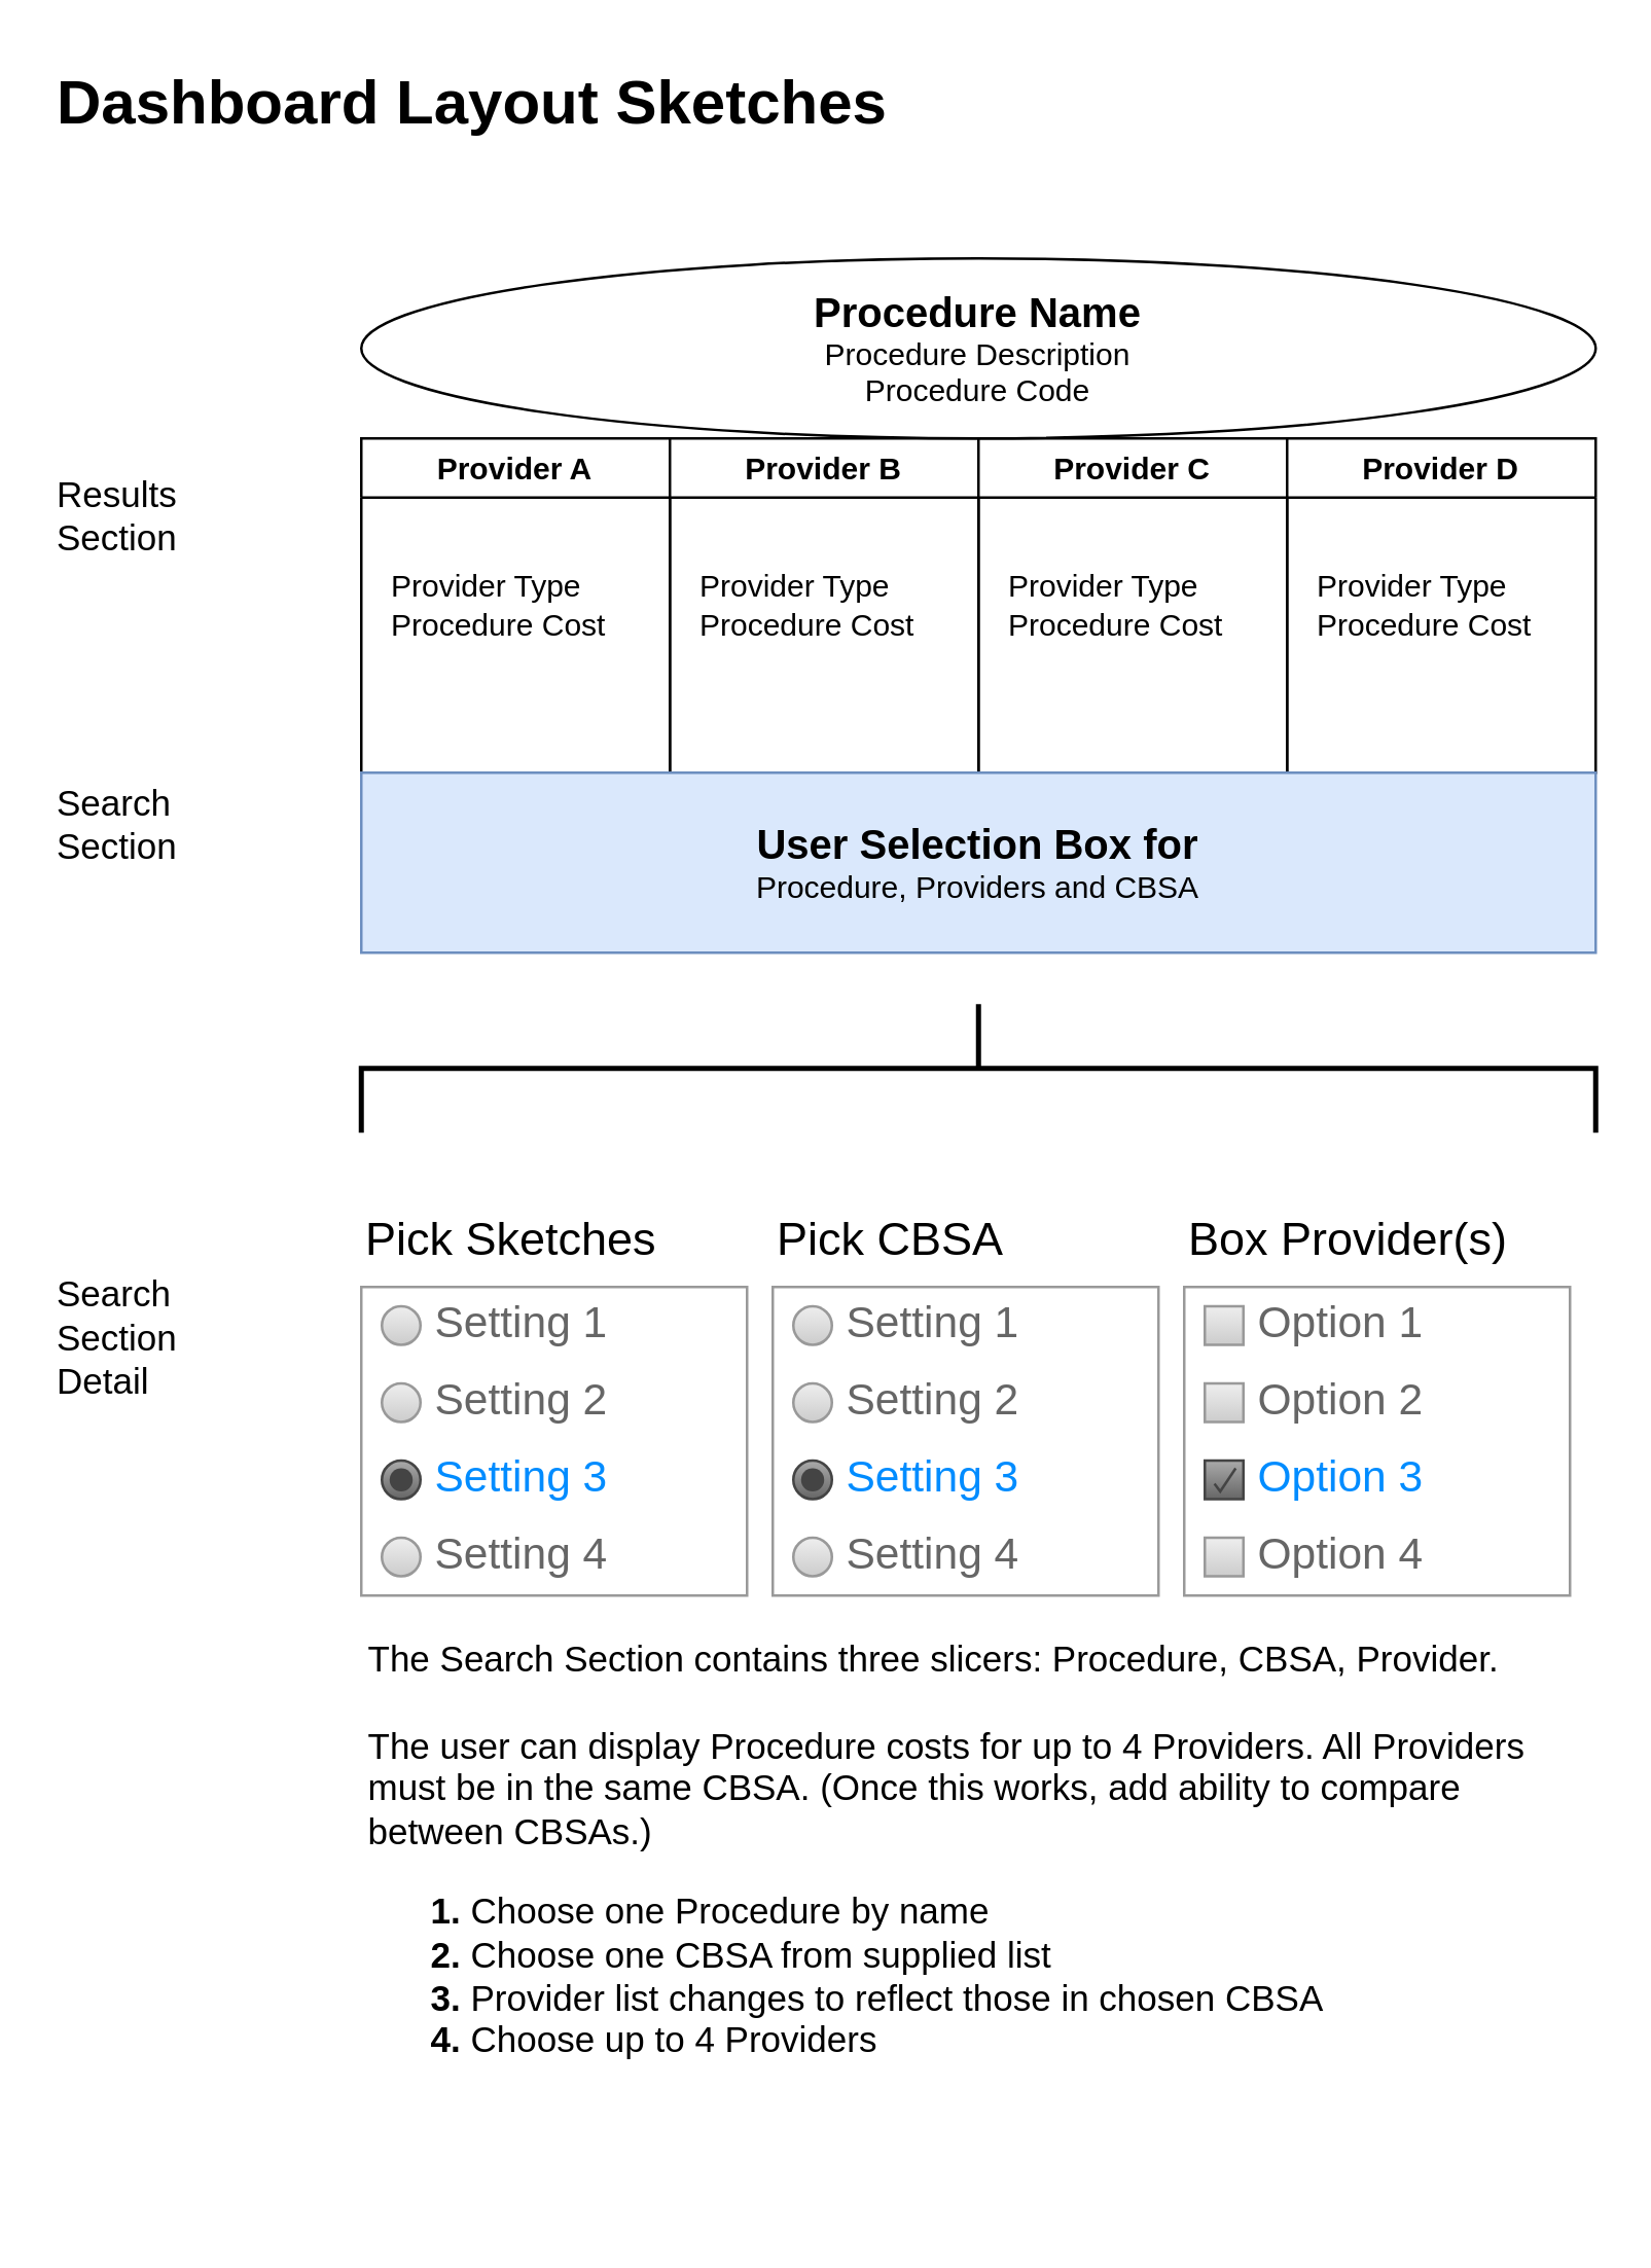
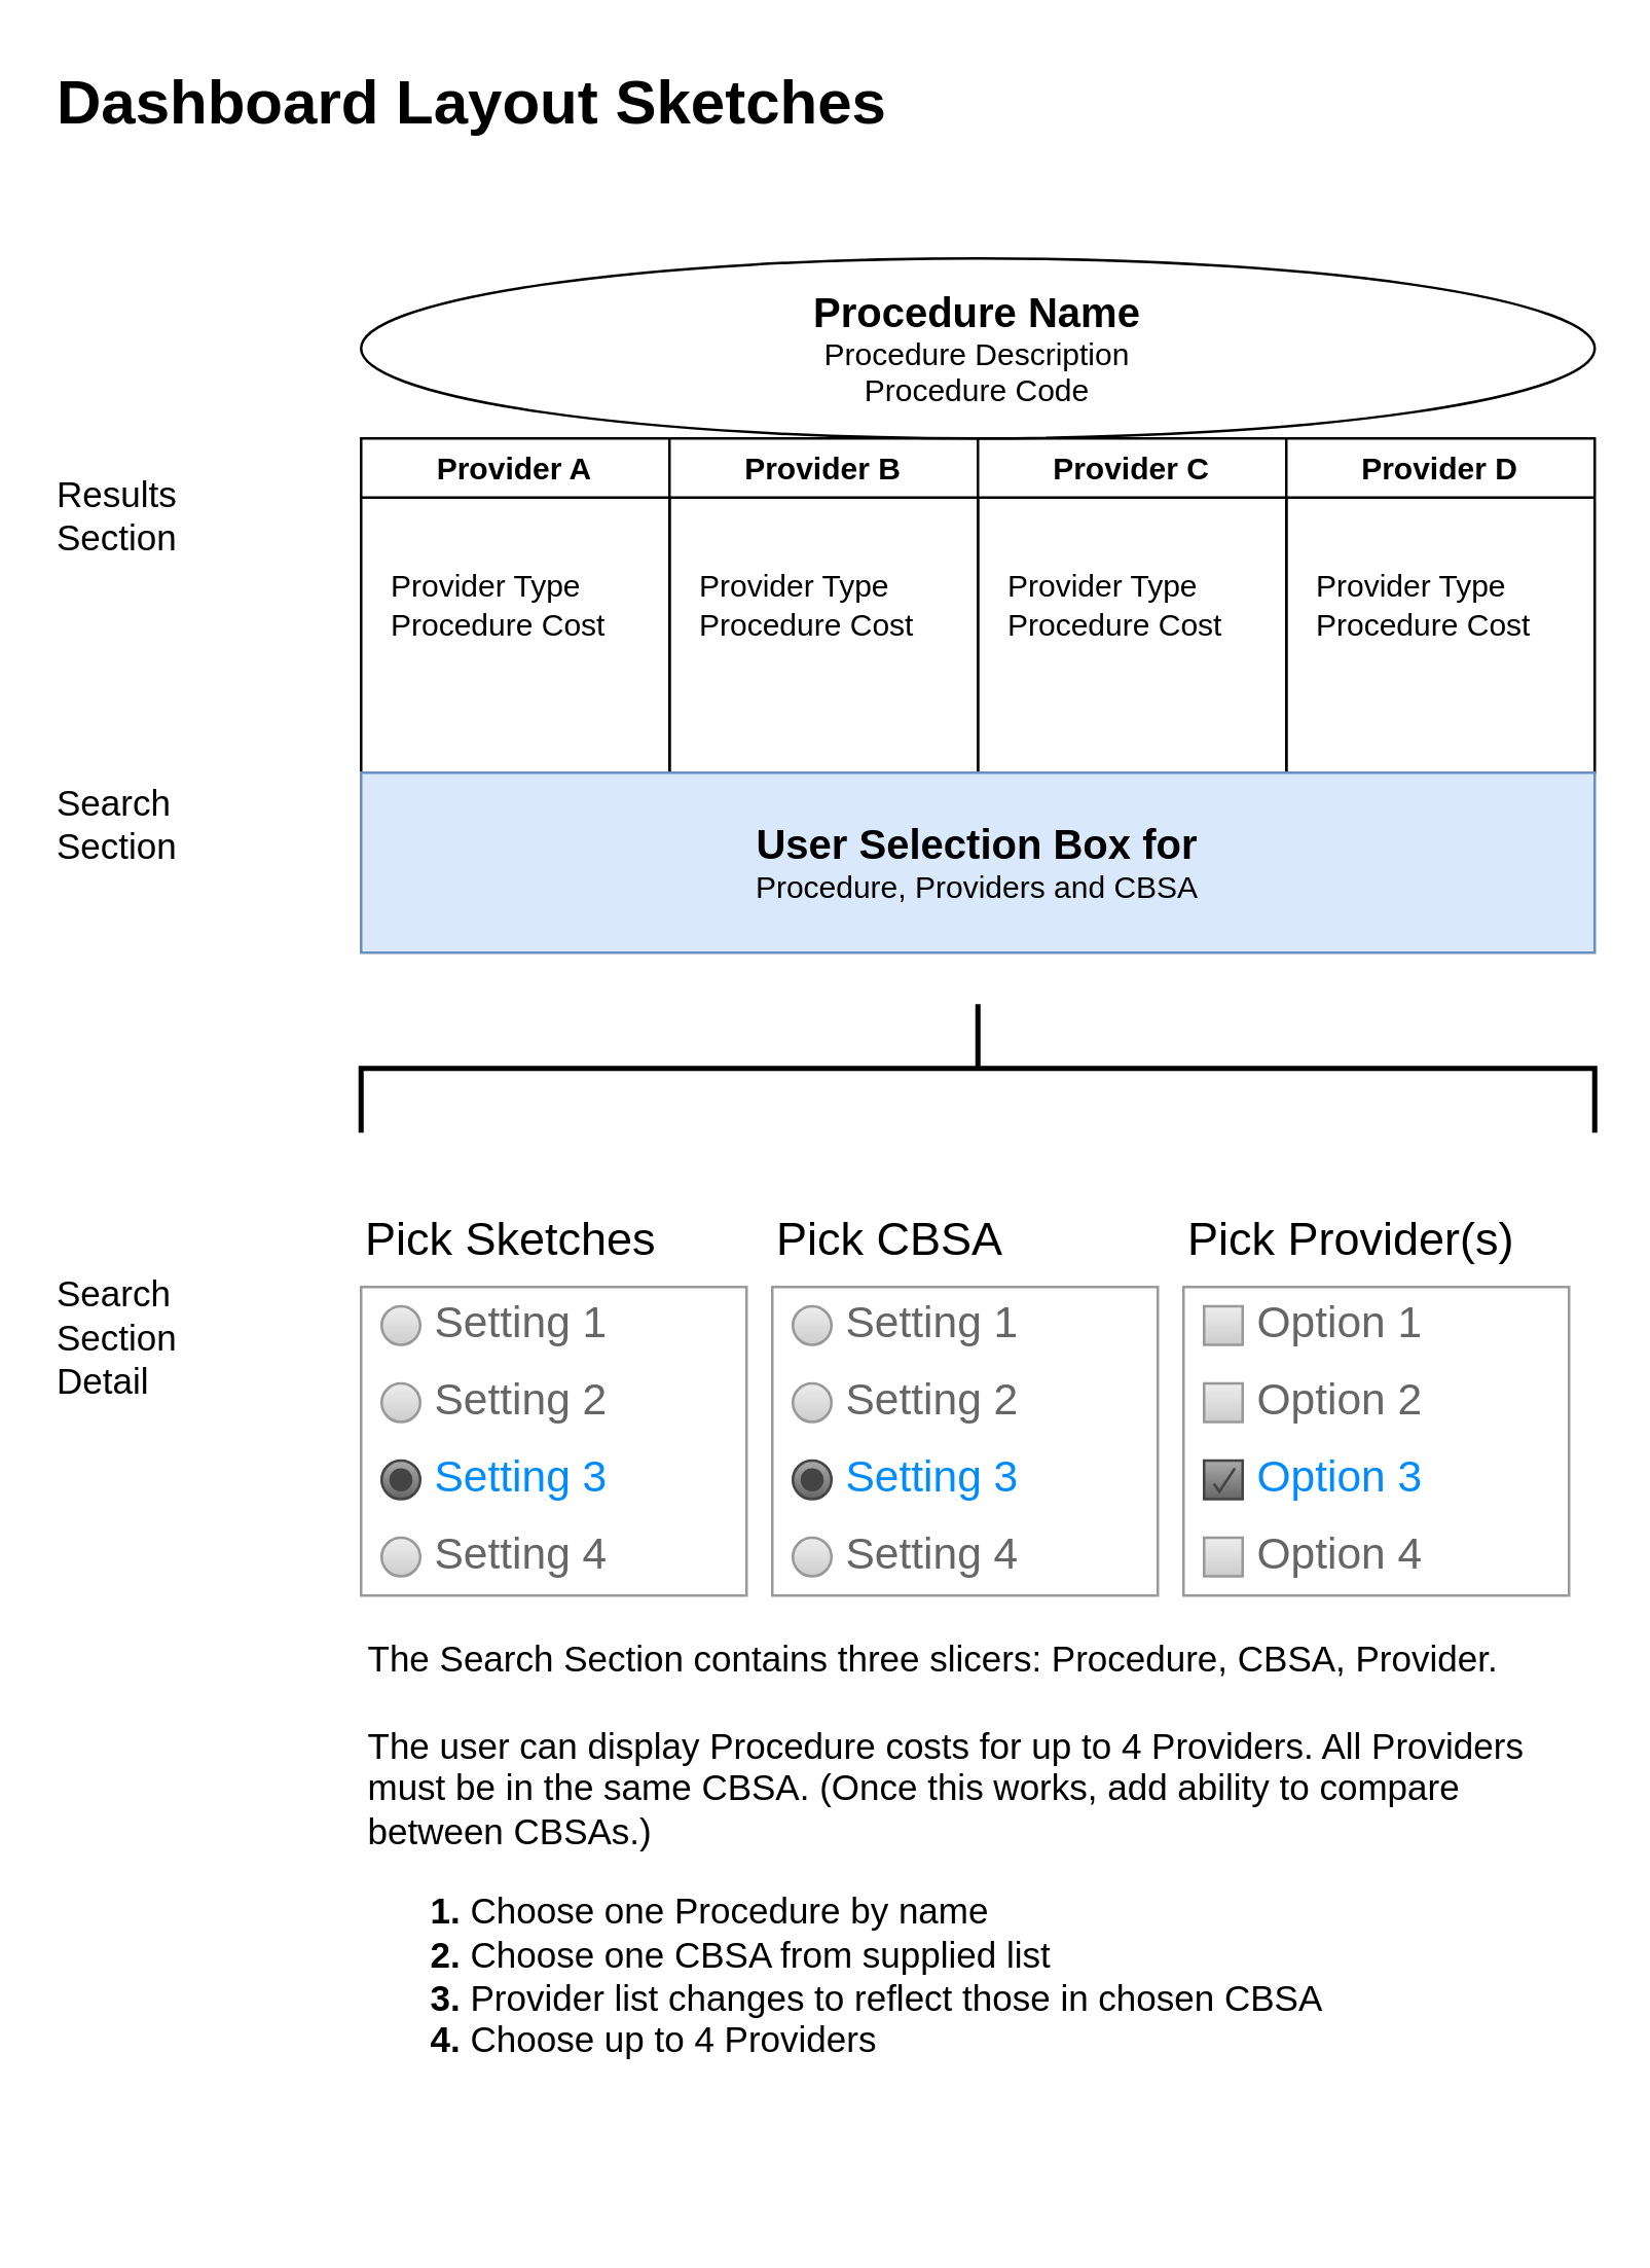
- <mxCell id="42" value="&lt;span style=&quot;font-weight: normal ; font-size: 18px&quot;&gt;Box Provider(s)&lt;/span&gt;" style="text;strokeColor=none;fillColor=none;html=1;fontSize=24;fontStyle=1;verticalAlign=middle;align=left;" vertex="1" parent="36"><mxGeometry width="150" height="40" as="geometry" /></mxCell>
+ <mxCell id="42" value="&lt;span style=&quot;font-weight: normal ; font-size: 18px&quot;&gt;Pick Provider(s)&lt;/span&gt;" style="text;strokeColor=none;fillColor=none;html=1;fontSize=24;fontStyle=1;verticalAlign=middle;align=left;" vertex="1" parent="36"><mxGeometry width="150" height="40" as="geometry" /></mxCell>
